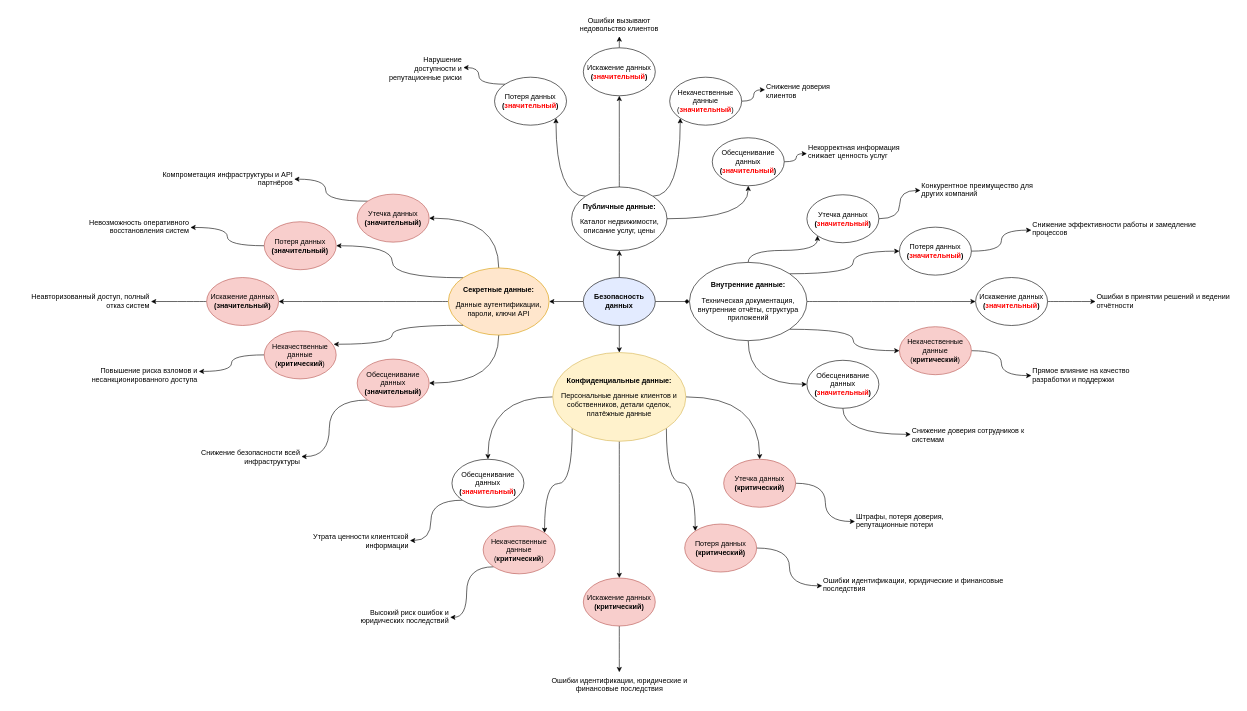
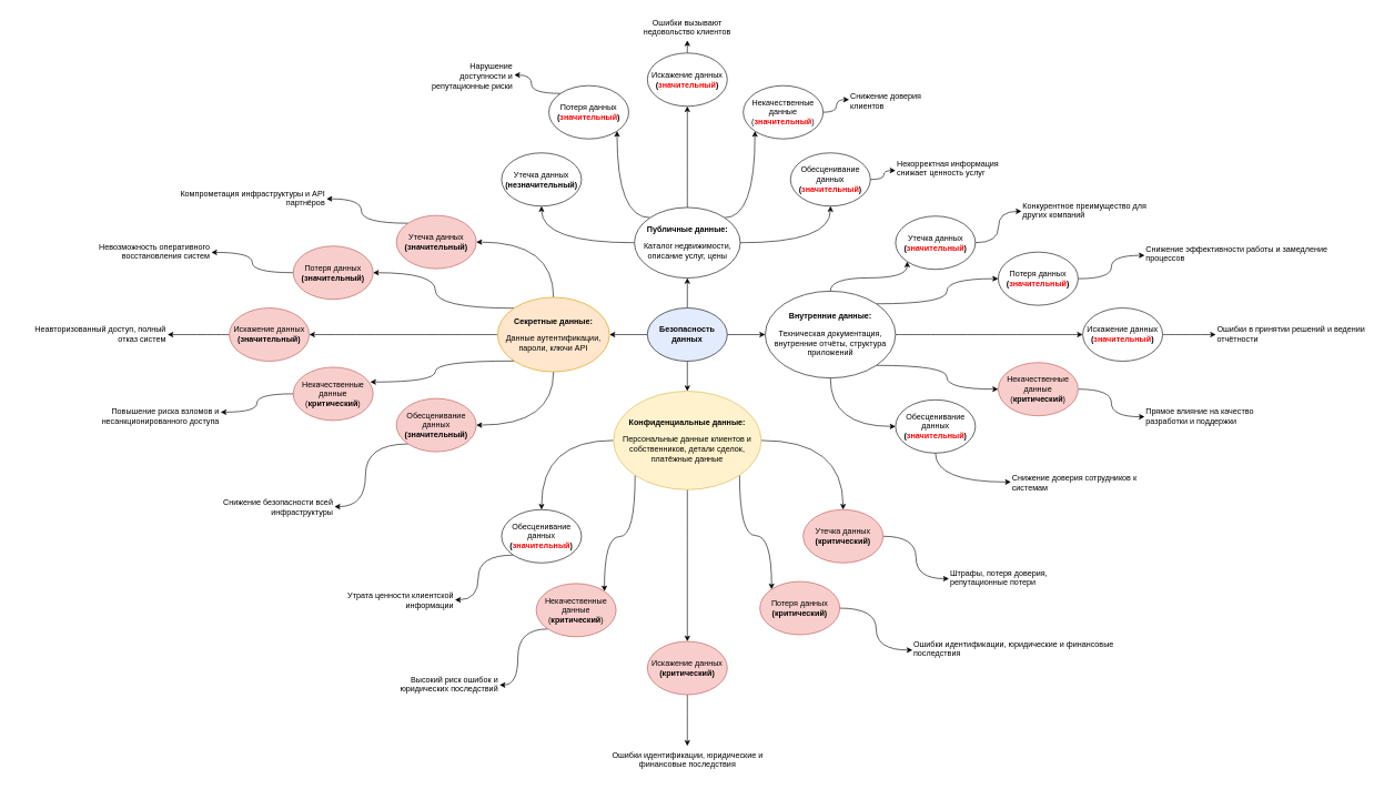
+ <mxCell id="30" value="Утечка данных&lt;b&gt; (незначительный)&lt;/b&gt;" style="ellipse;whiteSpace=wrap;html=1;" vertex="1" parent="1"><mxGeometry x="753" y="229" width="120" height="80" as="geometry" /></mxCell>
+ <mxCell id="13" style="edgeStyle=orthogonalEdgeStyle;rounded=0;orthogonalLoop=1;jettySize=auto;html=1;exitX=0;exitY=0.5;exitDx=0;exitDy=0;entryX=0.5;entryY=1;entryDx=0;entryDy=0;curved=1;" edge="1" parent="1" source="18" target="30"><mxGeometry relative="1" as="geometry" /></mxCell>
- <mxCell id="4" style="edgeStyle=orthogonalEdgeStyle;rounded=0;orthogonalLoop=1;jettySize=auto;html=1;exitX=1;exitY=0.5;exitDx=0;exitDy=0;entryX=0;entryY=0.5;entryDx=0;entryDy=0;endArrow=diamond;" edge="1" parent="1" source="6" target="24"><mxGeometry relative="1" as="geometry" /></mxCell>
+ <mxCell id="4" style="edgeStyle=orthogonalEdgeStyle;rounded=0;orthogonalLoop=1;jettySize=auto;html=1;exitX=1;exitY=0.5;exitDx=0;exitDy=0;entryX=0;entryY=0.5;entryDx=0;entryDy=0;" edge="1" parent="1" source="6" target="24"><mxGeometry relative="1" as="geometry" /></mxCell>
